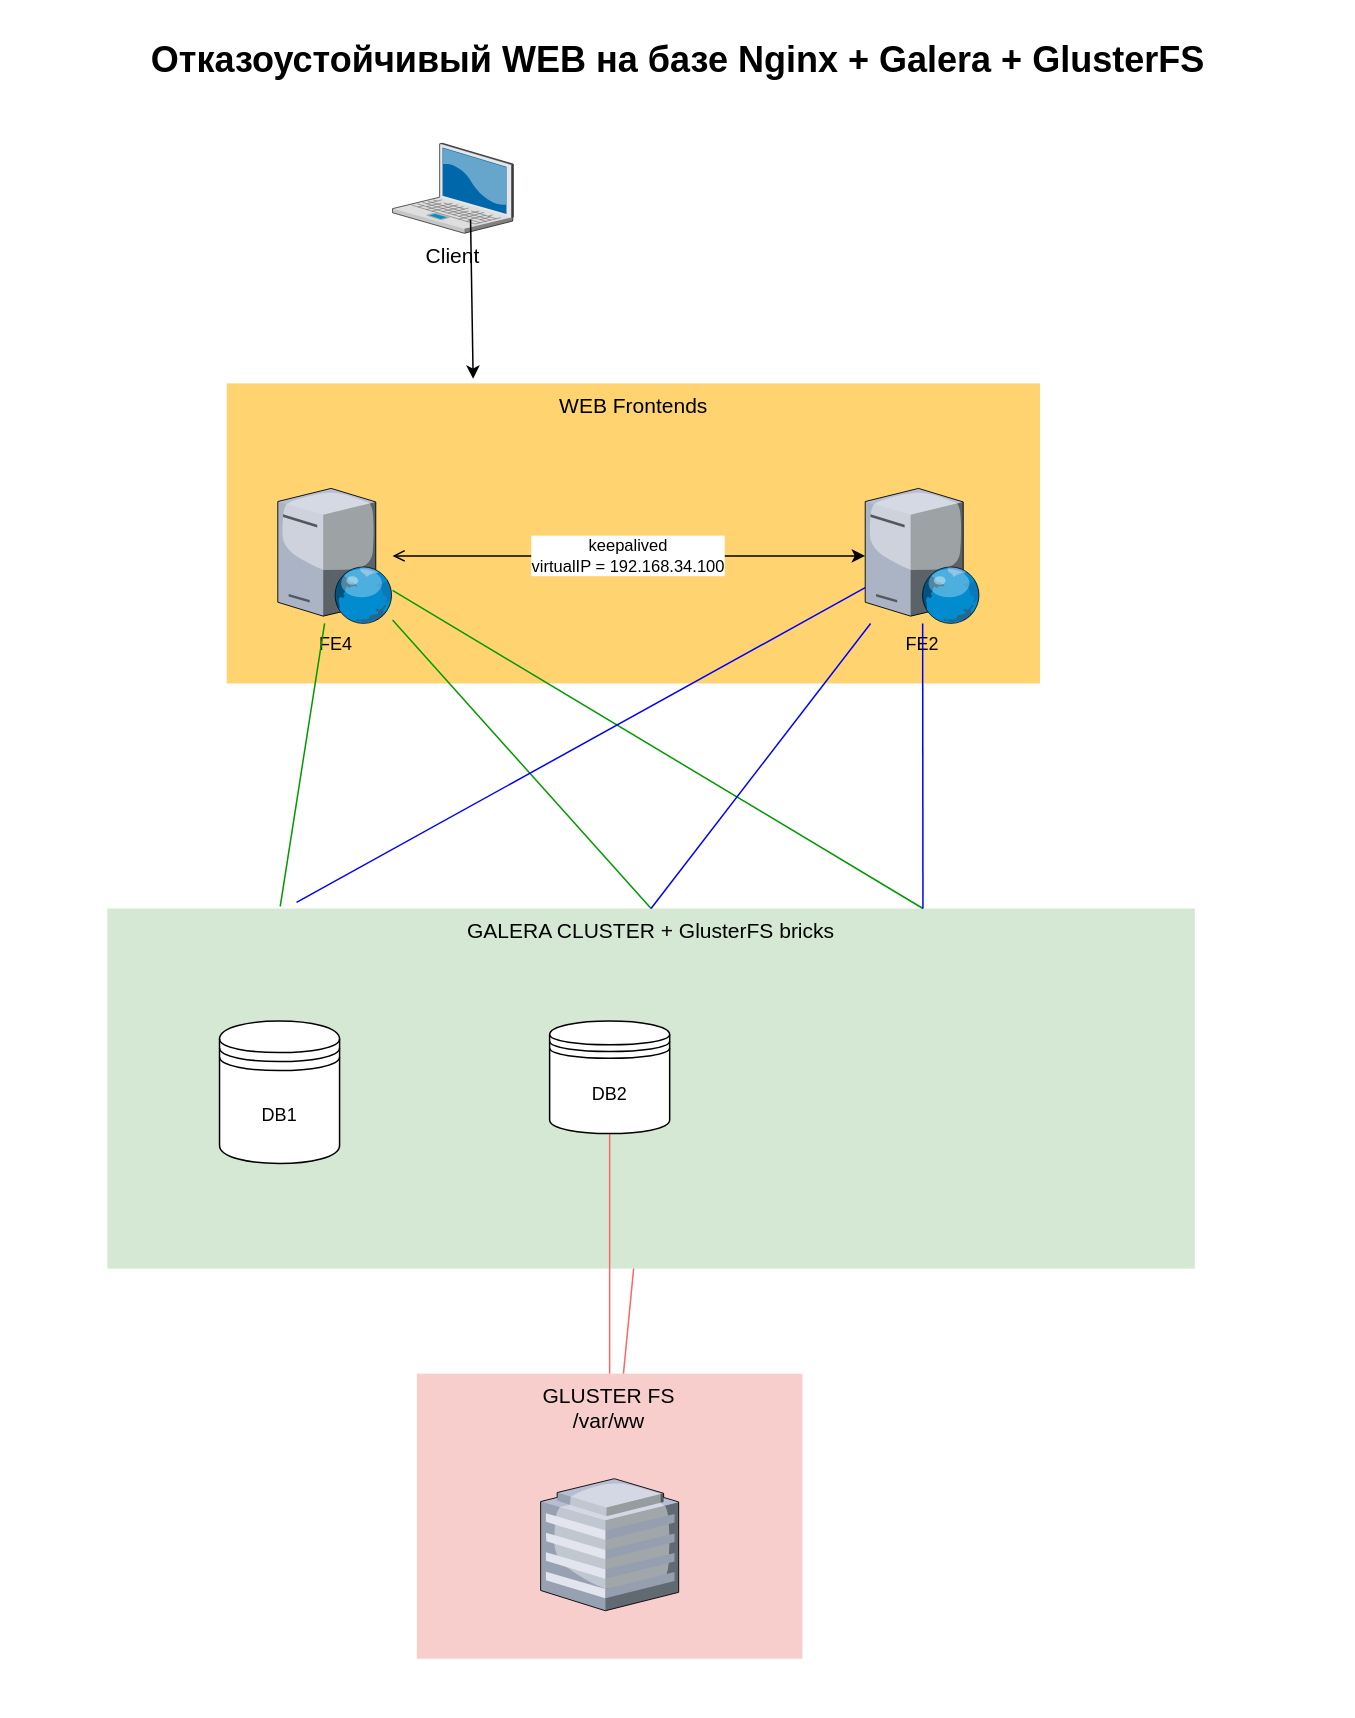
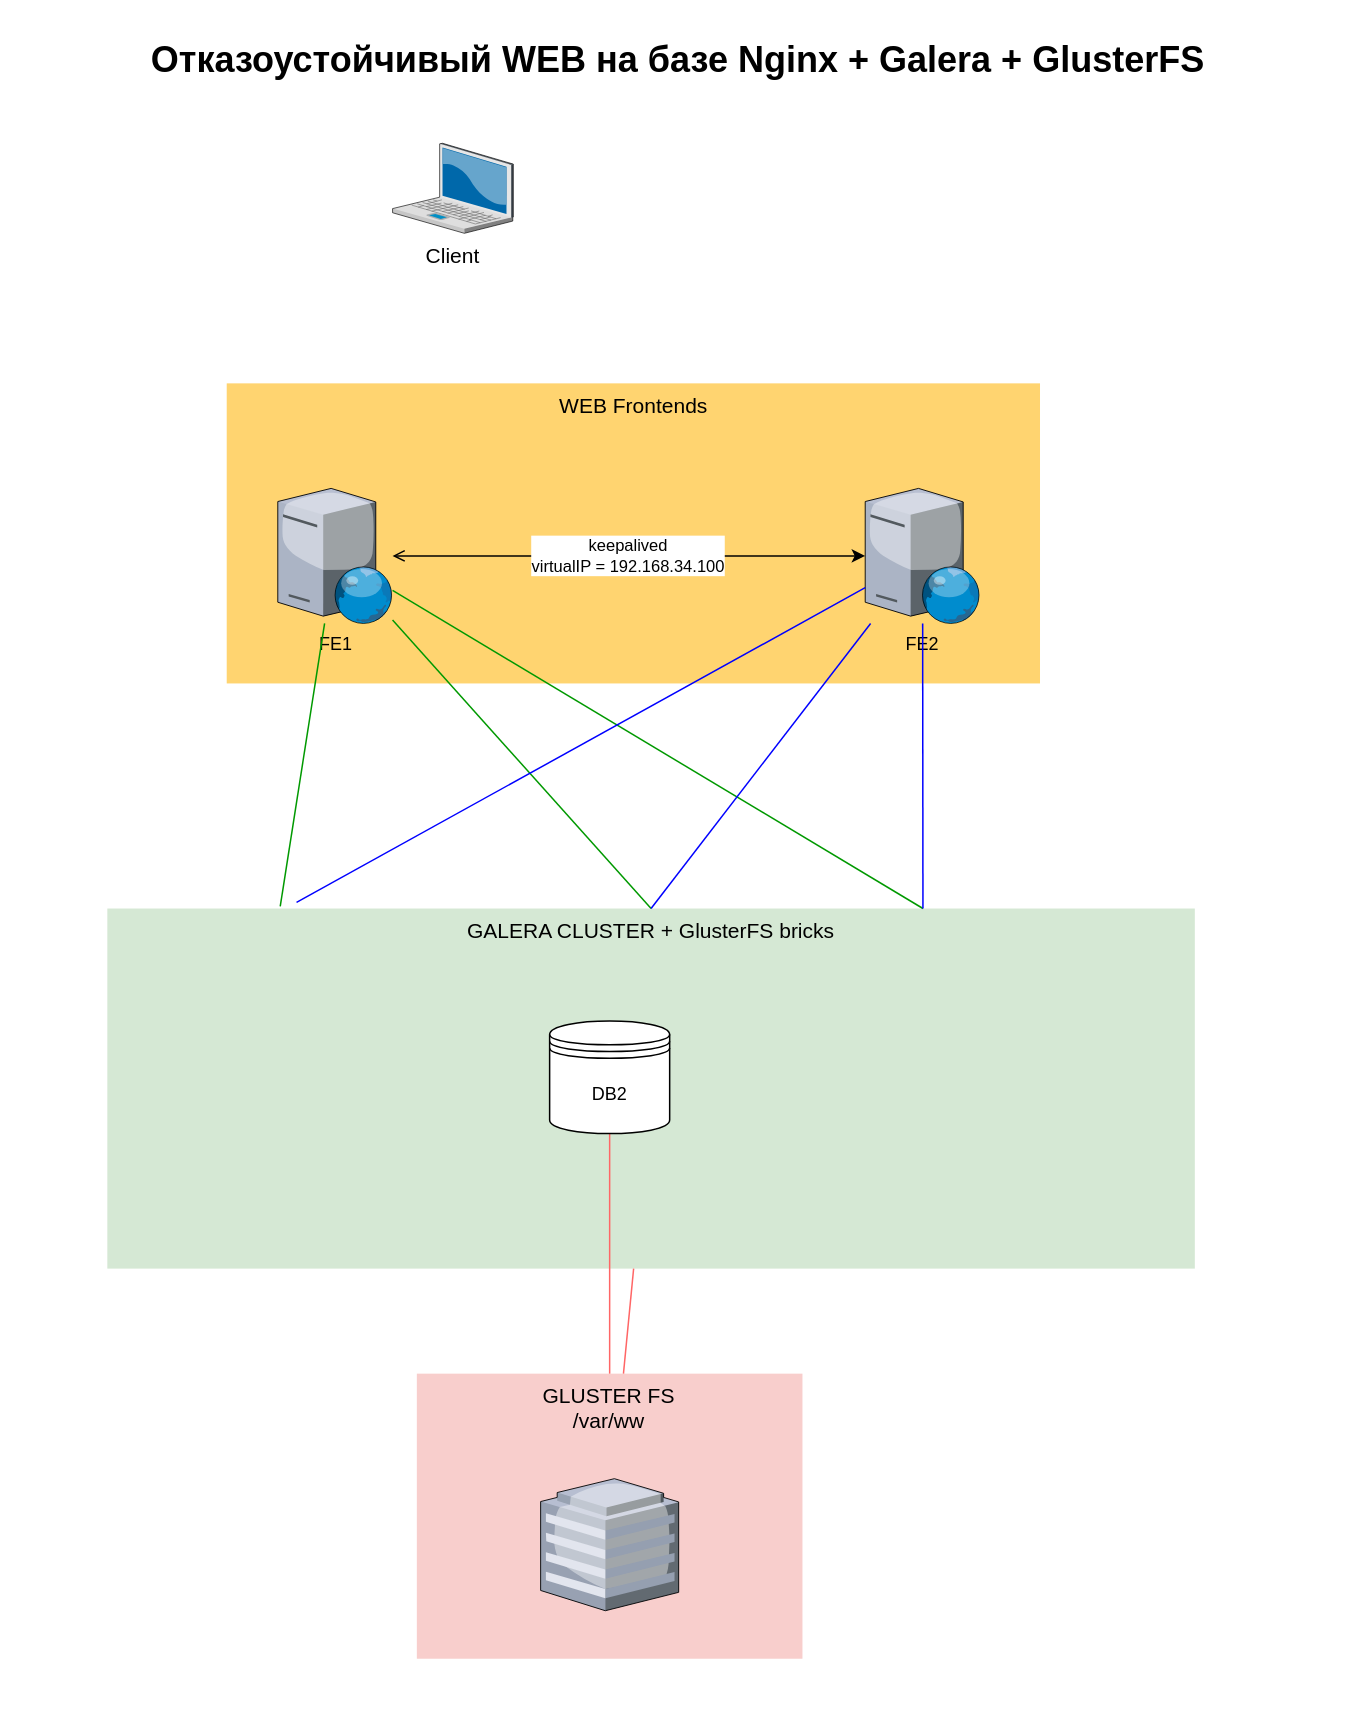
- <mxCell id="22" value="" style="endArrow=classic;html=1;strokeColor=#000000;fillColor=#FF6666;exitX=0.646;exitY=0.85;exitDx=0;exitDy=0;exitPerimeter=0;entryX=0.303;entryY=-0.015;entryDx=0;entryDy=0;entryPerimeter=0;" edge="1" parent="1" source="4" target="3"><mxGeometry width="50" height="50" relative="1" as="geometry"><mxPoint x="125.78" y="185" as="sourcePoint" /><mxPoint x="175.78" y="135" as="targetPoint" /></mxGeometry></mxCell>
- <mxCell id="8" value="FE4" style="verticalLabelPosition=bottom;aspect=fixed;html=1;verticalAlign=top;strokeColor=none;align=center;outlineConnect=0;shape=mxgraph.citrix.web_server;" vertex="1" parent="1"><mxGeometry x="184.6" y="325" width="76.5" height="90" as="geometry" /></mxCell>
+ <mxCell id="8" value="FE1" style="verticalLabelPosition=bottom;aspect=fixed;html=1;verticalAlign=top;strokeColor=none;align=center;outlineConnect=0;shape=mxgraph.citrix.web_server;" vertex="1" parent="1"><mxGeometry x="184.6" y="325" width="76.5" height="90" as="geometry" /></mxCell>
- <mxCell id="6" value="DB1" style="shape=datastore;whiteSpace=wrap;html=1;" vertex="1" parent="1"><mxGeometry x="145.78" y="680" width="80" height="95" as="geometry" /></mxCell>
